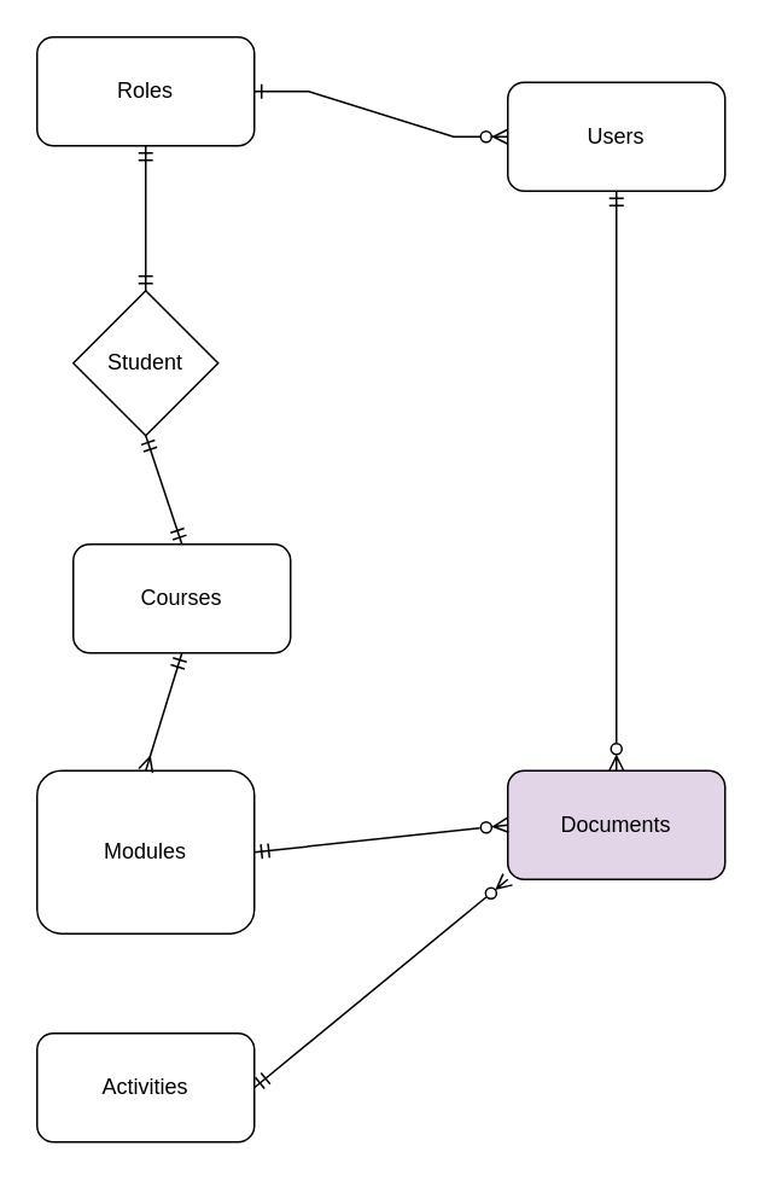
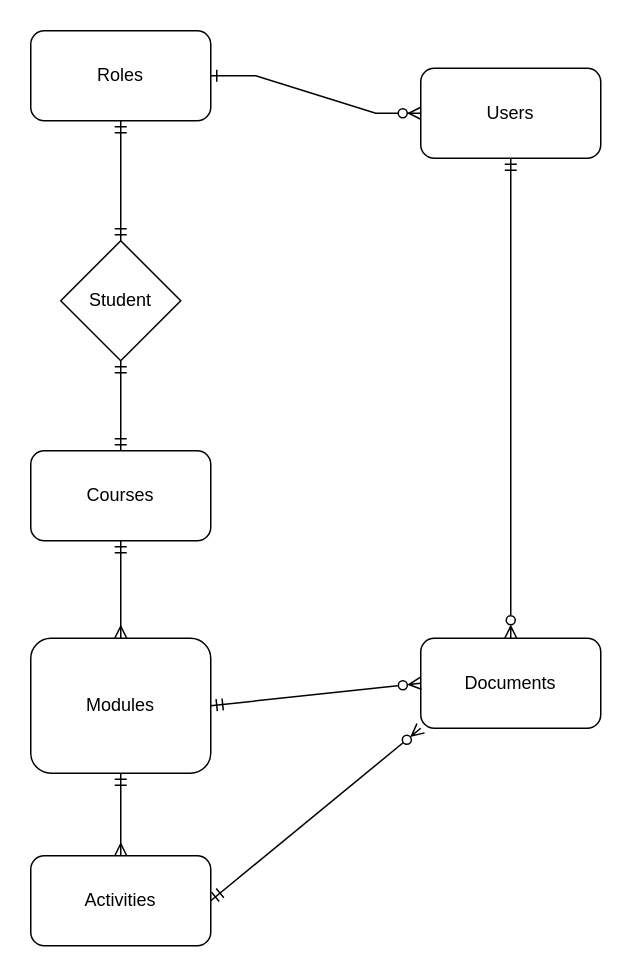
- <mxCell id="5" value="Courses" style="rounded=1;whiteSpace=wrap;html=1;" vertex="1" parent="1"><mxGeometry x="40" y="300" width="120" height="60" as="geometry" /></mxCell>
+ <mxCell id="5" value="Courses" style="rounded=1;whiteSpace=wrap;html=1;" vertex="1" parent="1"><mxGeometry x="20" y="300" width="120" height="60" as="geometry" /></mxCell>
- <mxCell id="4" value="Documents" style="rounded=1;whiteSpace=wrap;html=1;fillColor=#e1d5e7;" vertex="1" parent="1"><mxGeometry x="280" y="425" width="120" height="60" as="geometry" /></mxCell>
+ <mxCell id="4" value="Documents" style="rounded=1;whiteSpace=wrap;html=1;" vertex="1" parent="1"><mxGeometry x="280" y="425" width="120" height="60" as="geometry" /></mxCell>
+ <mxCell id="13" value="" style="fontSize=12;html=1;endArrow=ERmany;startArrow=ERmandOne;rounded=0;endFill=0;entryX=0.5;entryY=0;entryDx=0;entryDy=0;exitX=0.5;exitY=1;exitDx=0;exitDy=0;" edge="1" parent="1" source="6" target="7"><mxGeometry width="100" height="100" relative="1" as="geometry"><mxPoint x="60" y="340" as="sourcePoint" /><mxPoint x="280" y="340" as="targetPoint" /></mxGeometry></mxCell>
